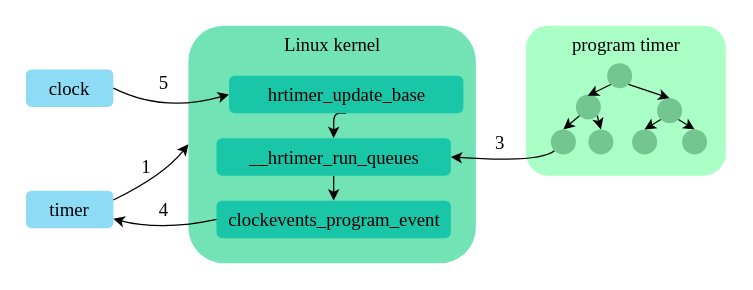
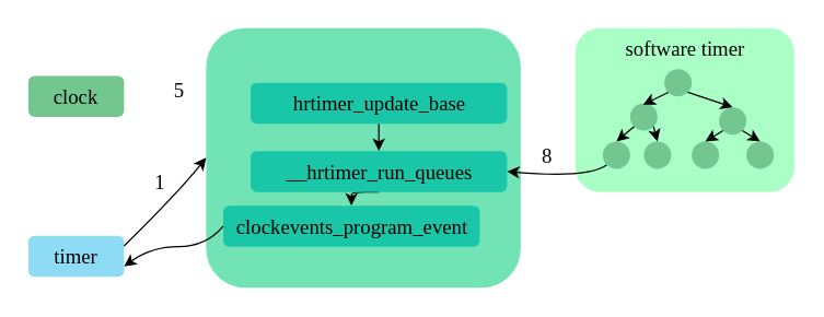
- <mxCell id="4" value="Linux kernel" style="text;html=1;align=center;verticalAlign=middle;resizable=0;points=[];autosize=1;strokeColor=none;fillColor=none;fontSize=15;fontFamily=Times New Roman;" parent="1" vertex="1"><mxGeometry x="215" y="20" width="100" height="30" as="geometry" /></mxCell>
- <mxCell id="33" value="program timer" style="text;html=1;align=center;verticalAlign=middle;resizable=0;points=[];autosize=1;strokeColor=none;fillColor=none;fontSize=15;fontFamily=Times New Roman;" vertex="1" parent="1"><mxGeometry x="445" y="20" width="110" height="30" as="geometry" /></mxCell>
+ <mxCell id="33" value="software timer" style="text;html=1;align=center;verticalAlign=middle;resizable=0;points=[];autosize=1;strokeColor=none;fillColor=none;fontSize=15;fontFamily=Times New Roman;" vertex="1" parent="1"><mxGeometry x="445" y="20" width="110" height="30" as="geometry" /></mxCell>
- <mxCell id="9" value="clock" style="rounded=1;whiteSpace=wrap;html=1;fillColor=#8EDBF6;strokeColor=none;fontFamily=Times New Roman;fontSize=15;" parent="1" vertex="1"><mxGeometry x="20" y="55" width="70" height="30" as="geometry" /></mxCell>
+ <mxCell id="9" value="clock" style="rounded=1;whiteSpace=wrap;html=1;fillColor=#73c690;strokeColor=none;fontFamily=Times New Roman;fontSize=15;" parent="1" vertex="1"><mxGeometry x="20" y="55" width="70" height="30" as="geometry" /></mxCell>
- <mxCell id="26" value="" style="curved=1;endArrow=classic;html=1;rounded=1;strokeWidth=1;fontFamily=Times New Roman;fontSize=15;exitX=1;exitY=0.5;exitDx=0;exitDy=0;entryX=0;entryY=0.5;entryDx=0;entryDy=0;" parent="1" source="9" target="6" edge="1"><mxGeometry width="50" height="50" relative="1" as="geometry"><mxPoint x="350" y="250" as="sourcePoint" /><mxPoint x="30" y="90" as="targetPoint" /><Array as="points"><mxPoint x="90" y="70" /><mxPoint x="130" y="90" /></Array></mxGeometry></mxCell>
- <mxCell id="23" value="3" style="text;html=1;align=center;verticalAlign=middle;resizable=0;points=[];autosize=1;strokeColor=none;fillColor=none;fontSize=15;fontFamily=Times New Roman;" parent="1" vertex="1"><mxGeometry x="384" y="98" width="30" height="30" as="geometry" /></mxCell>
+ <mxCell id="23" value="8" style="text;html=1;align=center;verticalAlign=middle;resizable=0;points=[];autosize=1;strokeColor=none;fillColor=none;fontSize=15;fontFamily=Times New Roman;" parent="1" vertex="1"><mxGeometry x="384" y="98" width="30" height="30" as="geometry" /></mxCell>
- <mxCell id="25" value="__hrtimer_run_queues" style="rounded=1;whiteSpace=wrap;html=1;fontFamily=Times New Roman;fontSize=15;fillColor=#19C7A8;strokeColor=none;" parent="1" vertex="1"><mxGeometry x="172.5" y="110" width="187.5" height="30" as="geometry" /></mxCell>
+ <mxCell id="25" value="__hrtimer_run_queues" style="rounded=1;whiteSpace=wrap;html=1;fontFamily=Times New Roman;fontSize=15;fillColor=#19C7A8;strokeColor=none;" parent="1" vertex="1"><mxGeometry x="182.5" y="110" width="187.5" height="30" as="geometry" /></mxCell>
- <mxCell id="10" value="timer" style="rounded=1;whiteSpace=wrap;html=1;fillColor=#8EDBF6;strokeColor=none;fontFamily=Times New Roman;fontSize=15;" parent="1" vertex="1"><mxGeometry x="20" y="152" width="70" height="30" as="geometry" /></mxCell>
+ <mxCell id="10" value="timer" style="rounded=1;whiteSpace=wrap;html=1;fillColor=#8EDBF6;strokeColor=none;fontFamily=Times New Roman;fontSize=15;" parent="1" vertex="1"><mxGeometry x="20" y="172" width="70" height="30" as="geometry" /></mxCell>
- <mxCell id="32" value="4" style="text;html=1;align=center;verticalAlign=middle;resizable=0;points=[];autosize=1;strokeColor=none;fillColor=none;fontSize=15;fontFamily=Times New Roman;" parent="1" vertex="1"><mxGeometry x="115" y="152" width="30" height="30" as="geometry" /></mxCell>
- <mxCell id="28" value="clockevents_program_event" style="rounded=1;whiteSpace=wrap;html=1;fontFamily=Times New Roman;fontSize=15;fillColor=#19C7A8;strokeColor=none;" parent="1" vertex="1"><mxGeometry x="172.5" y="160" width="187.5" height="30" as="geometry" /></mxCell>
+ <mxCell id="28" value="clockevents_program_event" style="rounded=1;whiteSpace=wrap;html=1;fontFamily=Times New Roman;fontSize=15;fillColor=#19C7A8;strokeColor=none;" parent="1" vertex="1"><mxGeometry x="162.5" y="150" width="187.5" height="30" as="geometry" /></mxCell>
